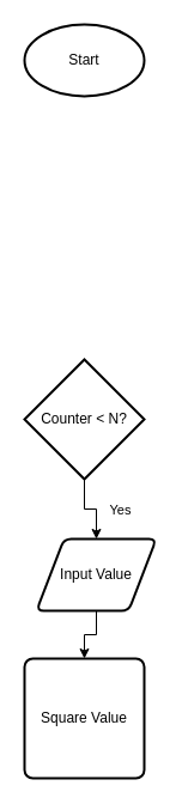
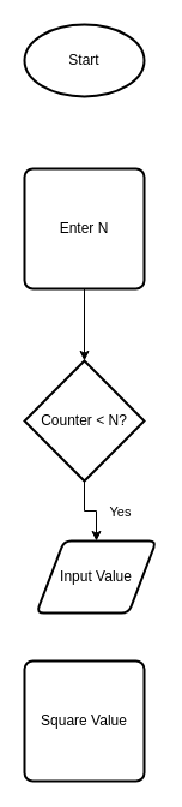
+ <mxCell id="4" value="Enter N" style="rounded=1;whiteSpace=wrap;html=1;absoluteArcSize=1;arcSize=14;strokeWidth=2;" vertex="1" parent="1"><mxGeometry x="20" y="140" width="100" height="100" as="geometry" /></mxCell>
+ <mxCell id="3" style="edgeStyle=orthogonalEdgeStyle;rounded=0;orthogonalLoop=1;jettySize=auto;html=1;entryX=0.5;entryY=0;entryDx=0;entryDy=0;entryPerimeter=0;" edge="1" parent="1" source="4" target="6"><mxGeometry relative="1" as="geometry" /></mxCell>
- <mxCell id="7" style="edgeStyle=orthogonalEdgeStyle;rounded=0;orthogonalLoop=1;jettySize=auto;html=1;entryX=0.5;entryY=0;entryDx=0;entryDy=0;" edge="1" parent="1" source="8" target="9"><mxGeometry relative="1" as="geometry" /></mxCell>
